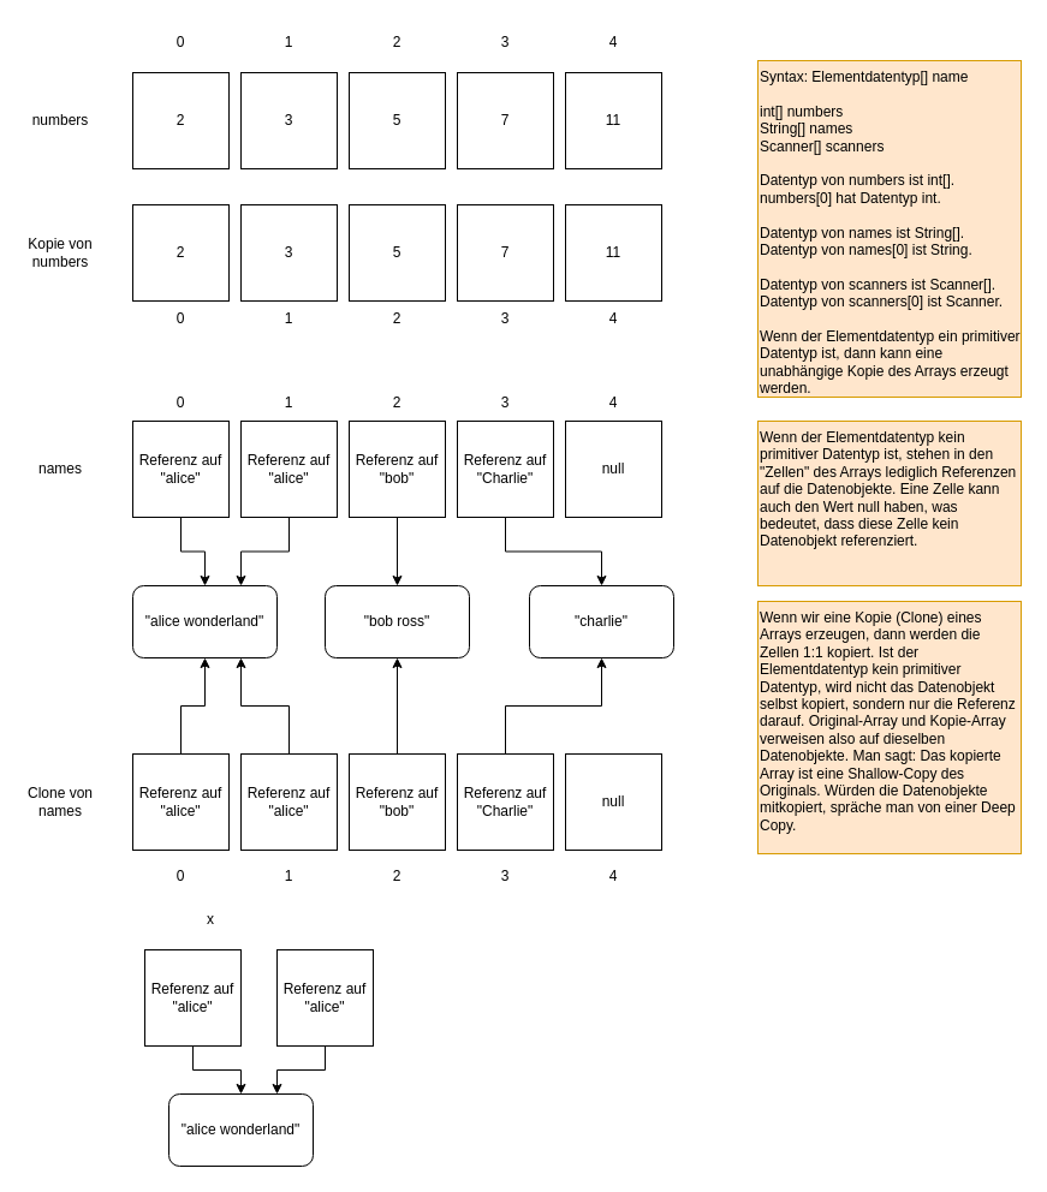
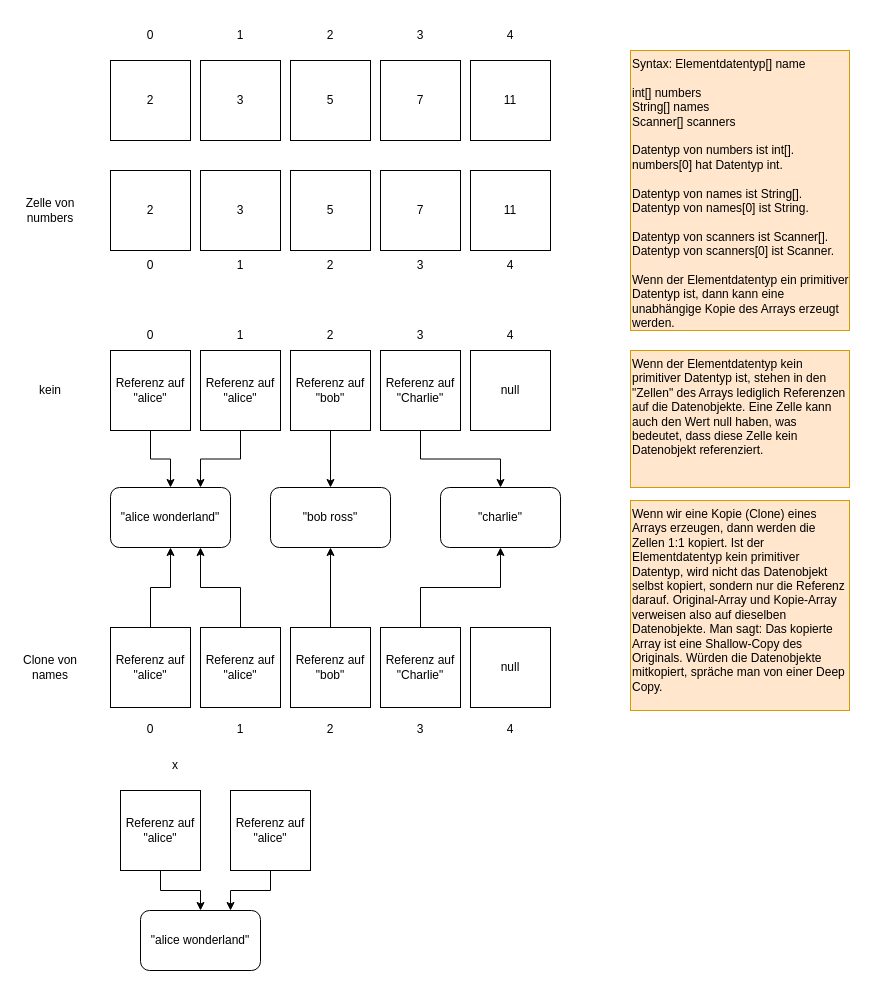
- <mxCell id="12" value="numbers" style="text;html=1;strokeColor=none;fillColor=none;align=center;verticalAlign=middle;whiteSpace=wrap;rounded=0;" vertex="1" parent="1"><mxGeometry x="20" y="85" width="60" height="30" as="geometry" /></mxCell>
- <mxCell id="58" value="Kopie von numbers" style="text;html=1;strokeColor=none;fillColor=none;align=center;verticalAlign=middle;whiteSpace=wrap;rounded=0;" vertex="1" parent="1"><mxGeometry x="20" y="195" width="60" height="30" as="geometry" /></mxCell>
+ <mxCell id="58" value="Zelle von numbers" style="text;html=1;strokeColor=none;fillColor=none;align=center;verticalAlign=middle;whiteSpace=wrap;rounded=0;" vertex="1" parent="1"><mxGeometry x="20" y="195" width="60" height="30" as="geometry" /></mxCell>
- <mxCell id="28" value="names" style="text;html=1;strokeColor=none;fillColor=none;align=center;verticalAlign=middle;whiteSpace=wrap;rounded=0;" vertex="1" parent="1"><mxGeometry x="20" y="375" width="60" height="30" as="geometry" /></mxCell>
+ <mxCell id="28" value="kein" style="text;html=1;strokeColor=none;fillColor=none;align=center;verticalAlign=middle;whiteSpace=wrap;rounded=0;" vertex="1" parent="1"><mxGeometry x="20" y="375" width="60" height="30" as="geometry" /></mxCell>
